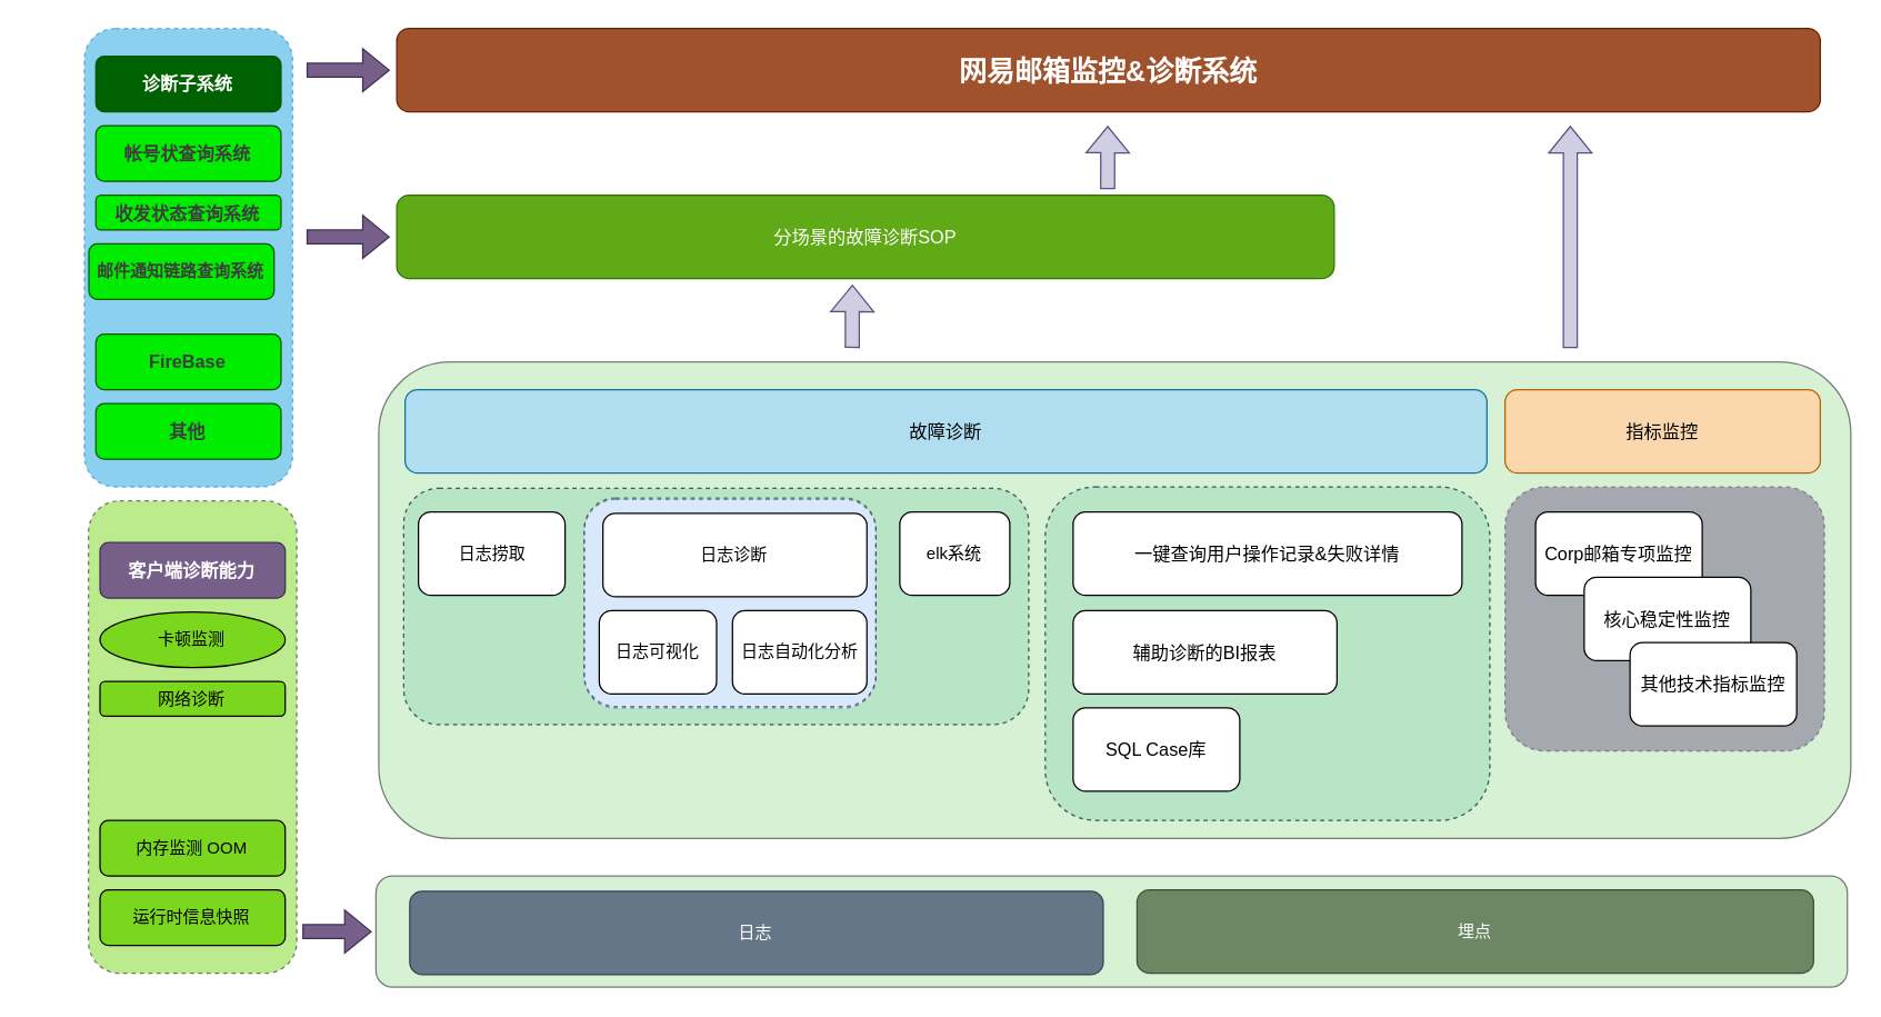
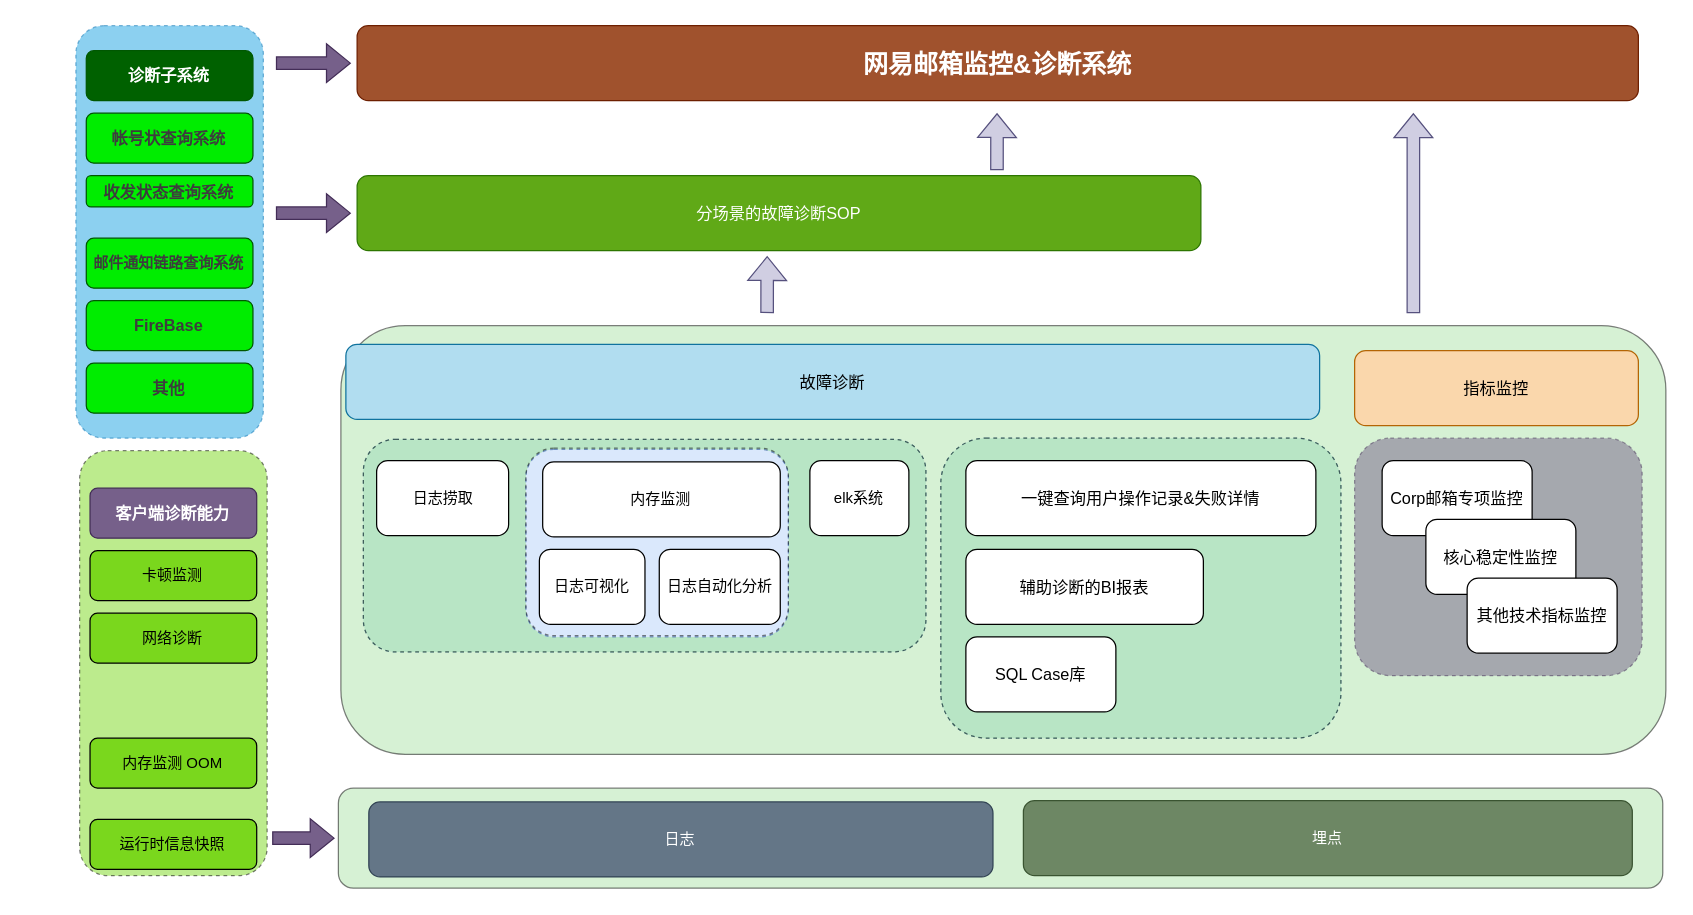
- <mxCell id="37" value="&lt;b&gt;邮件通知链路查询系统&lt;/b&gt;" style="rounded=1;whiteSpace=wrap;html=1;fillColor=#00ED00;strokeColor=#005700;fontColor=#3D3D3D;" vertex="1" parent="32"><mxGeometry x="3.333" y="155" width="133.333" height="40" as="geometry" /></mxCell>
+ <mxCell id="37" value="&lt;b&gt;邮件通知链路查询系统&lt;/b&gt;" style="rounded=1;whiteSpace=wrap;html=1;fillColor=#00ED00;strokeColor=#005700;fontColor=#3D3D3D;" vertex="1" parent="32"><mxGeometry x="8.333" y="170" width="133.333" height="40" as="geometry" /></mxCell>
- <mxCell id="30" value="故障诊断" style="rounded=1;whiteSpace=wrap;html=1;glass=0;fontSize=13;fillColor=#b1ddf0;strokeColor=#10739e;" vertex="1" parent="1"><mxGeometry x="291" y="280" width="779" height="60" as="geometry" /></mxCell>
+ <mxCell id="30" value="故障诊断" style="rounded=1;whiteSpace=wrap;html=1;glass=0;fontSize=13;fillColor=#b1ddf0;strokeColor=#10739e;" vertex="1" parent="1"><mxGeometry x="276" y="275" width="779" height="60" as="geometry" /></mxCell>
- <mxCell id="17" value="日志诊断" style="rounded=1;whiteSpace=wrap;html=1;" vertex="1" parent="15"><mxGeometry x="13.44" y="10" width="190.08" height="60" as="geometry" /></mxCell>
+ <mxCell id="17" value="内存监测" style="rounded=1;whiteSpace=wrap;html=1;" vertex="1" parent="15"><mxGeometry x="13.44" y="10" width="190.08" height="60" as="geometry" /></mxCell>
- <mxCell id="25" value="卡顿监测" style="ellipse;whiteSpace=wrap;html=1;fillColor=#7ad71d;" vertex="1" parent="22"><mxGeometry x="8.333" y="80" width="133.333" height="40" as="geometry" /></mxCell>
+ <mxCell id="25" value="卡顿监测" style="rounded=1;whiteSpace=wrap;html=1;fillColor=#7ad71d;" vertex="1" parent="22"><mxGeometry x="8.333" y="80" width="133.333" height="40" as="geometry" /></mxCell>
- <mxCell id="26" value="网络诊断" style="rounded=1;whiteSpace=wrap;html=1;fillColor=#7ad71d;" vertex="1" parent="22"><mxGeometry x="8.333" y="130" width="133.333" height="25" as="geometry" /></mxCell>
+ <mxCell id="26" value="网络诊断" style="rounded=1;whiteSpace=wrap;html=1;fillColor=#7ad71d;" vertex="1" parent="22"><mxGeometry x="8.333" y="130" width="133.333" height="40" as="geometry" /></mxCell>
- <mxCell id="27" value="运行时信息快照" style="rounded=1;whiteSpace=wrap;html=1;fillColor=#7ad71d;" vertex="1" parent="22"><mxGeometry x="8.333" y="280" width="133.333" height="40" as="geometry" /></mxCell>
+ <mxCell id="27" value="运行时信息快照" style="rounded=1;whiteSpace=wrap;html=1;fillColor=#7ad71d;" vertex="1" parent="22"><mxGeometry x="8.333" y="295" width="133.333" height="40" as="geometry" /></mxCell>
